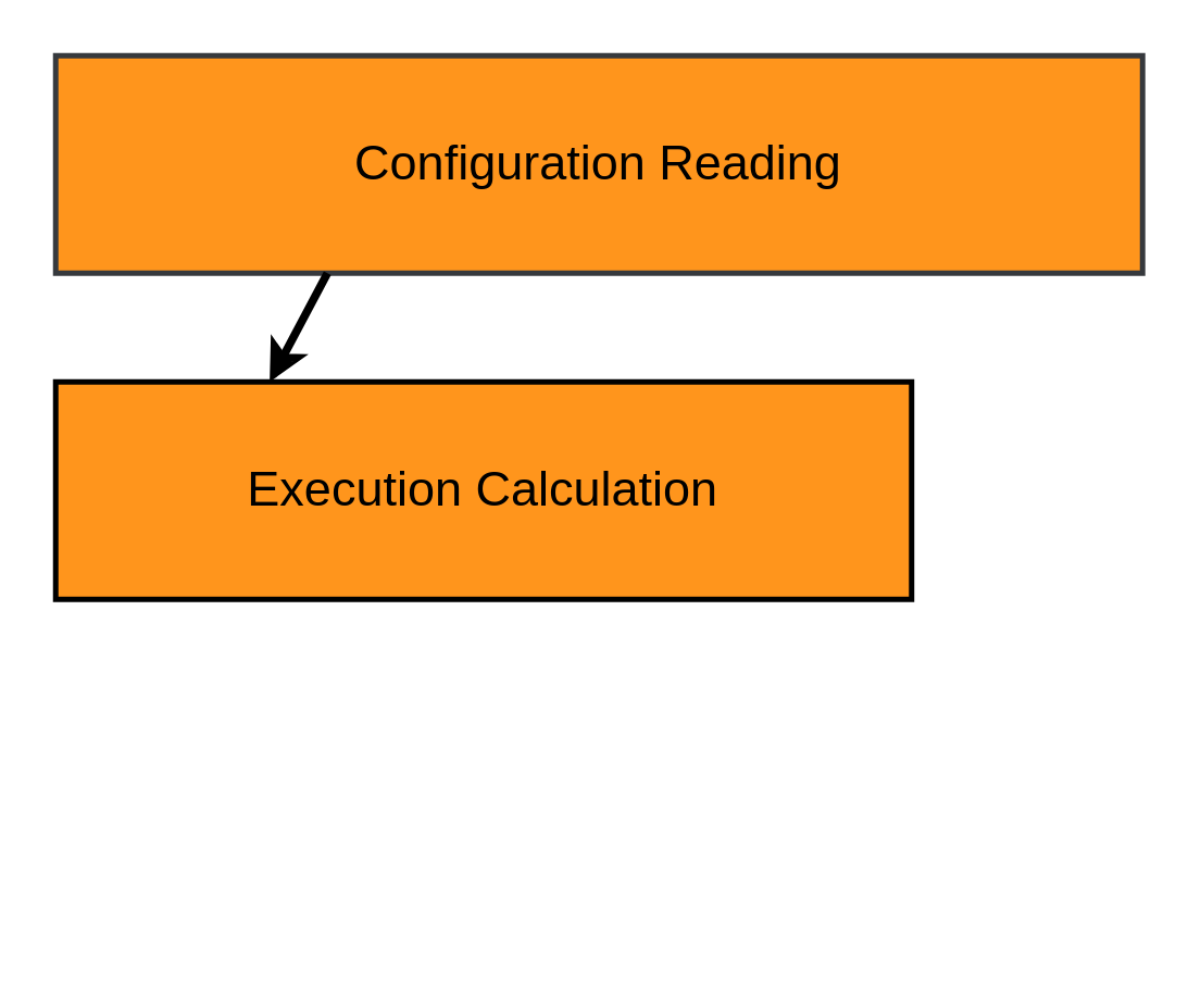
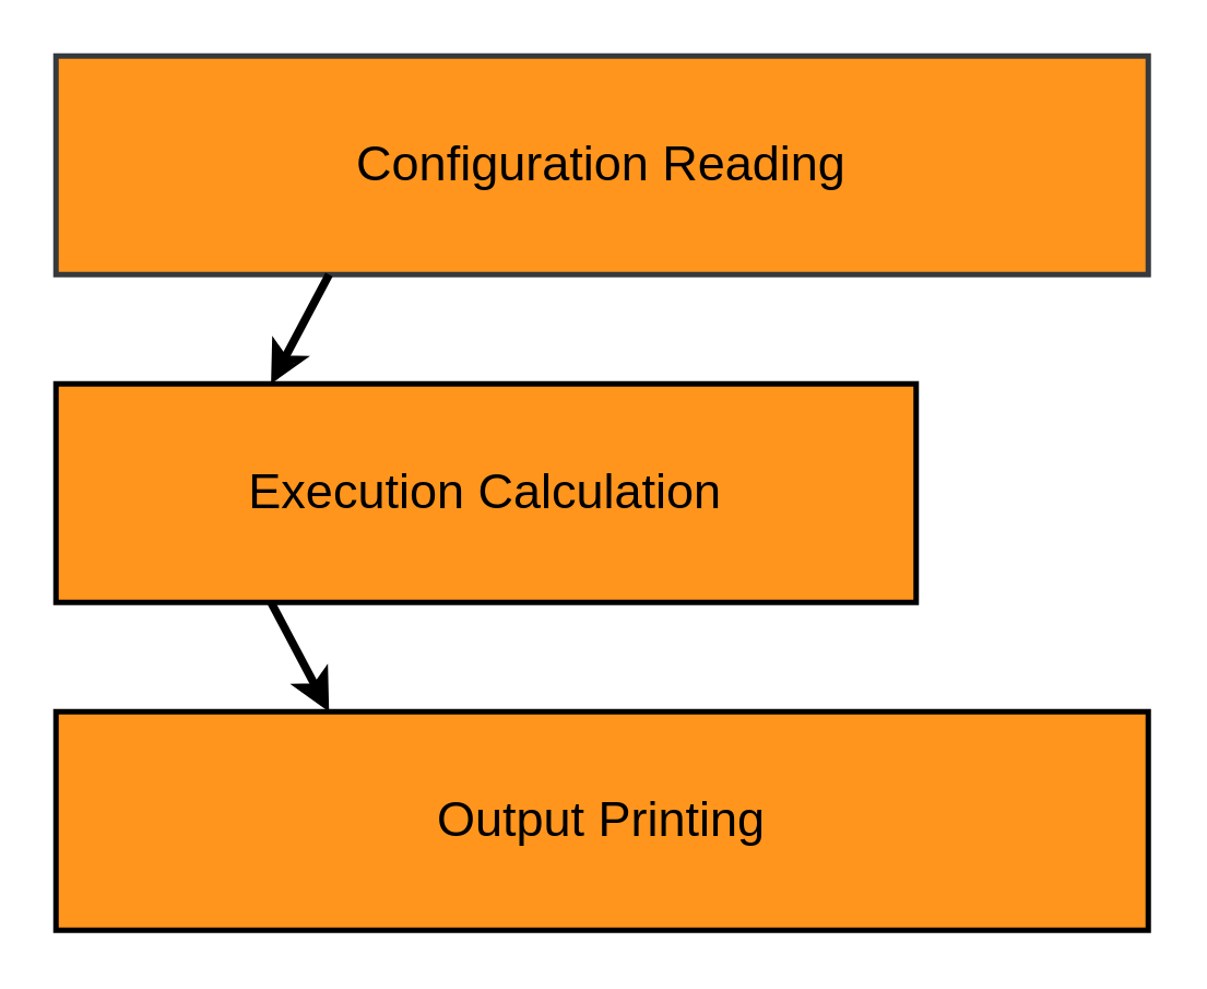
+ <mxCell id="6" value="" style="endArrow=classic;html=1;rounded=0;exitX=0.25;exitY=1;exitDx=0;exitDy=0;entryX=0.25;entryY=0;entryDx=0;entryDy=0;strokeWidth=3;" edge="1" parent="1" source="4" target="3"><mxGeometry width="50" height="50" relative="1" as="geometry"><mxPoint x="130" y="110" as="sourcePoint" /><mxPoint x="130" y="150" as="targetPoint" /></mxGeometry></mxCell>
+ <mxCell id="3" value="&lt;font style=&quot;font-size: 18px;&quot;&gt;Output Printing&lt;/font&gt;" style="rounded=0;whiteSpace=wrap;html=1;fillColor=#FF951C;strokeWidth=2;" vertex="1" parent="1"><mxGeometry x="20" y="260" width="400" height="80" as="geometry" /></mxCell>
